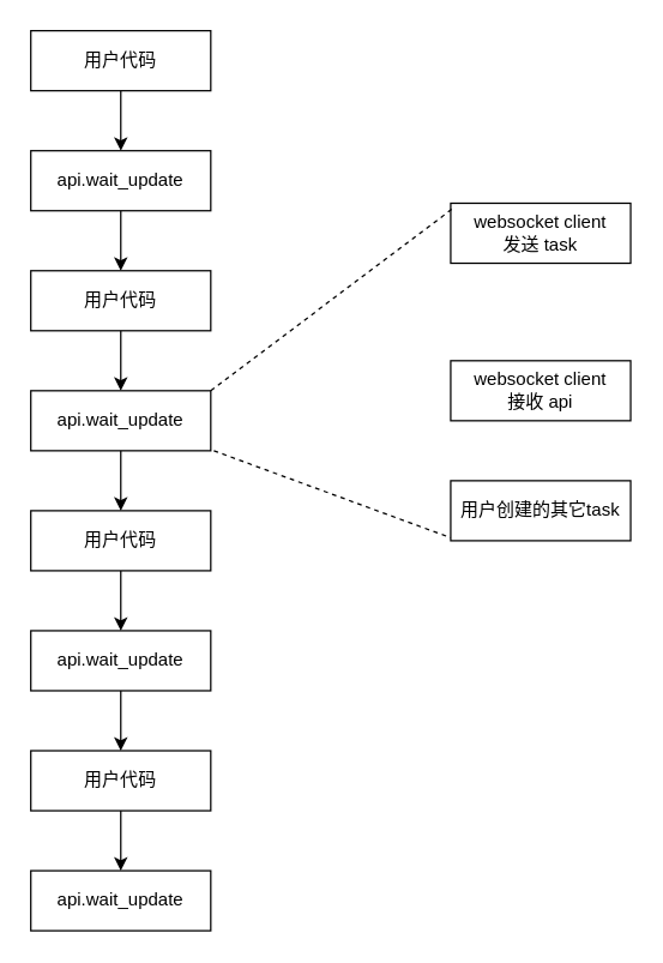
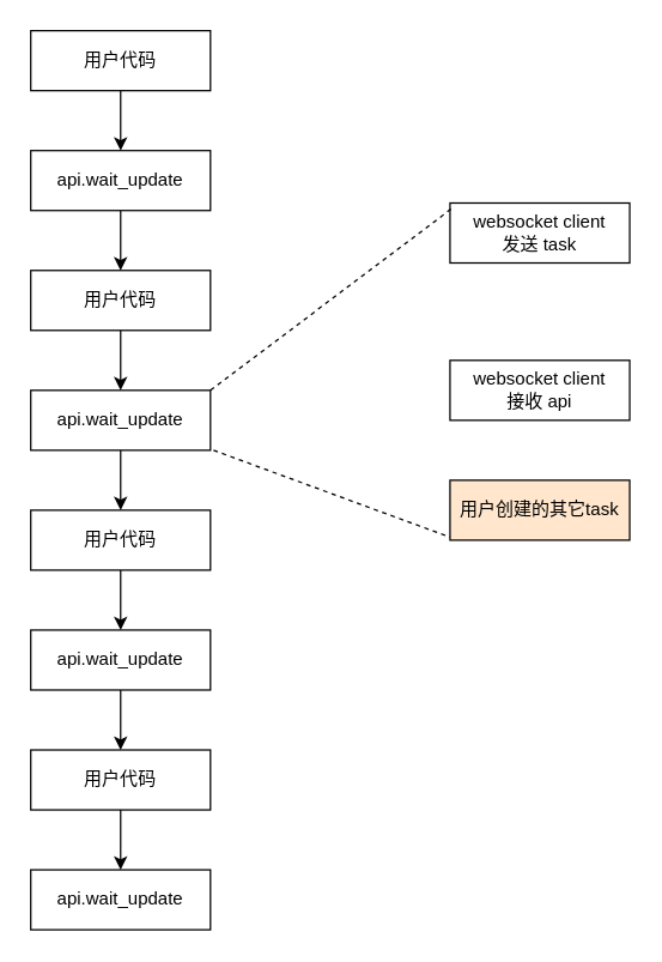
- <mxCell id="12" value="用户创建的其它task" style="rounded=0;whiteSpace=wrap;html=1;" vertex="1" parent="1"><mxGeometry x="300" y="320" width="120" height="40" as="geometry" /></mxCell>
+ <mxCell id="12" value="用户创建的其它task" style="rounded=0;whiteSpace=wrap;html=1;fillColor=#ffe6cc;" vertex="1" parent="1"><mxGeometry x="300" y="320" width="120" height="40" as="geometry" /></mxCell>
